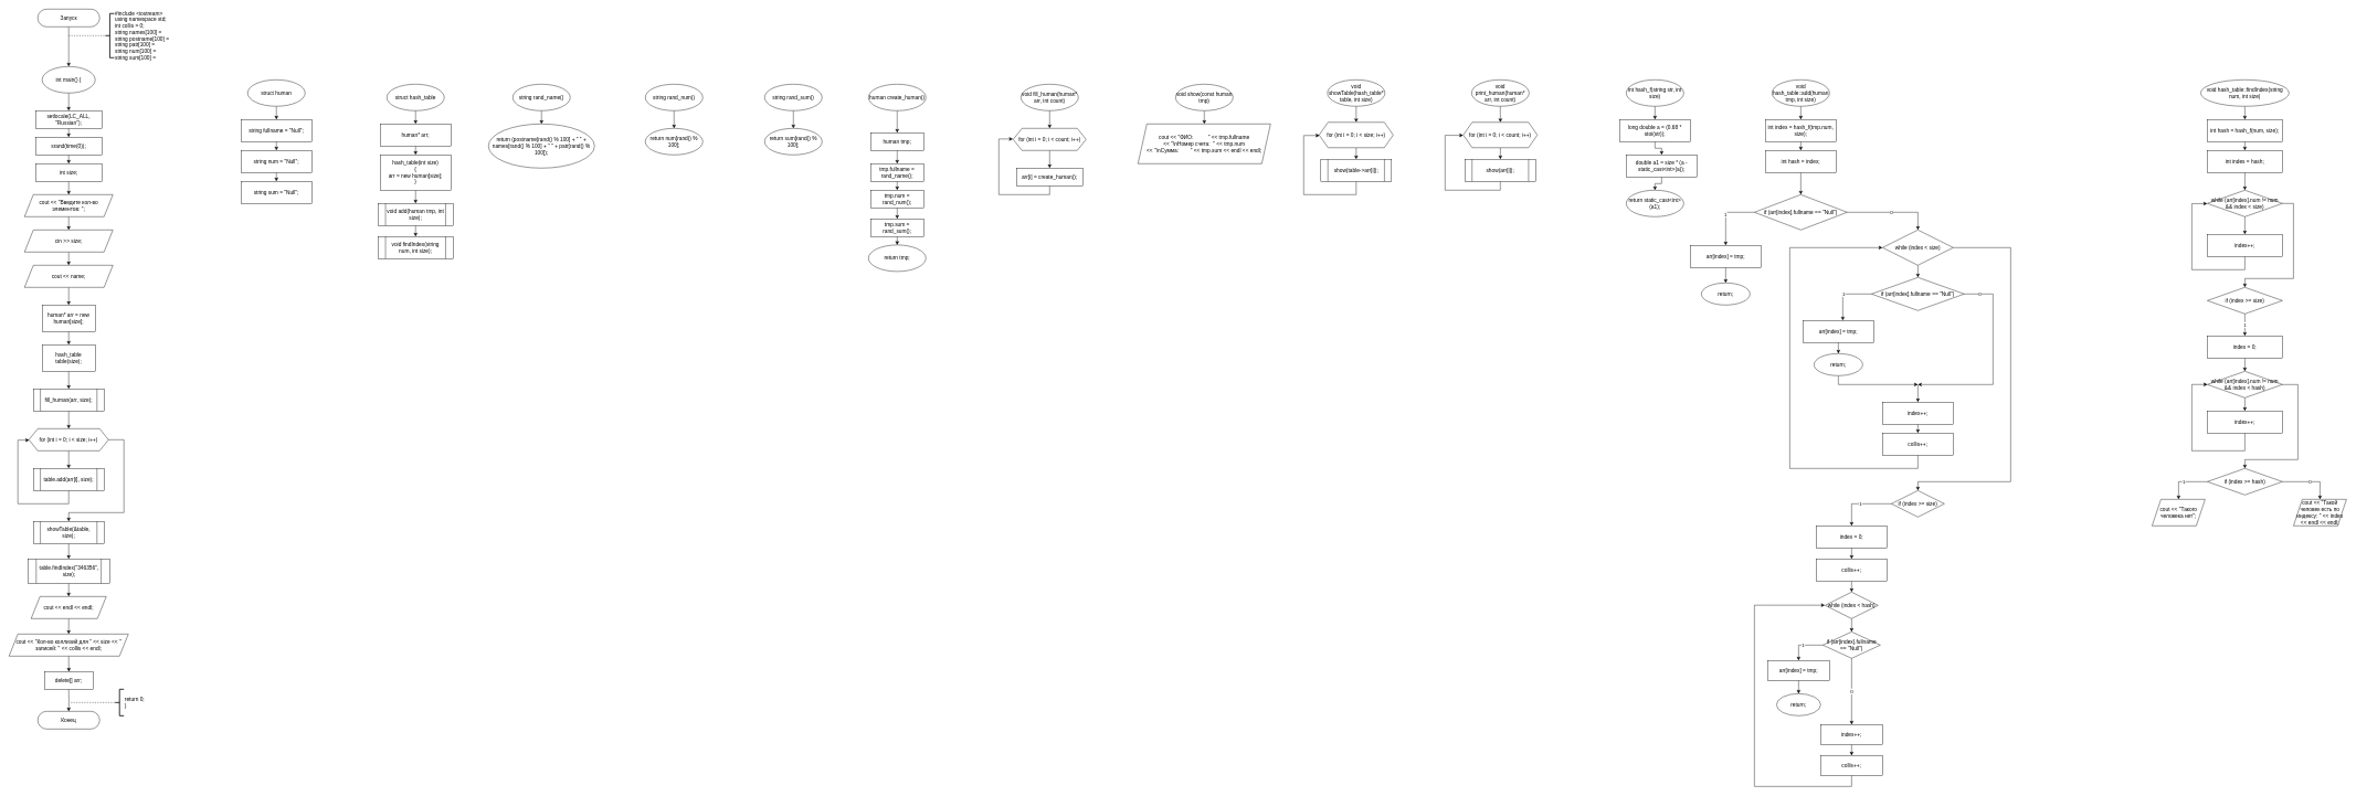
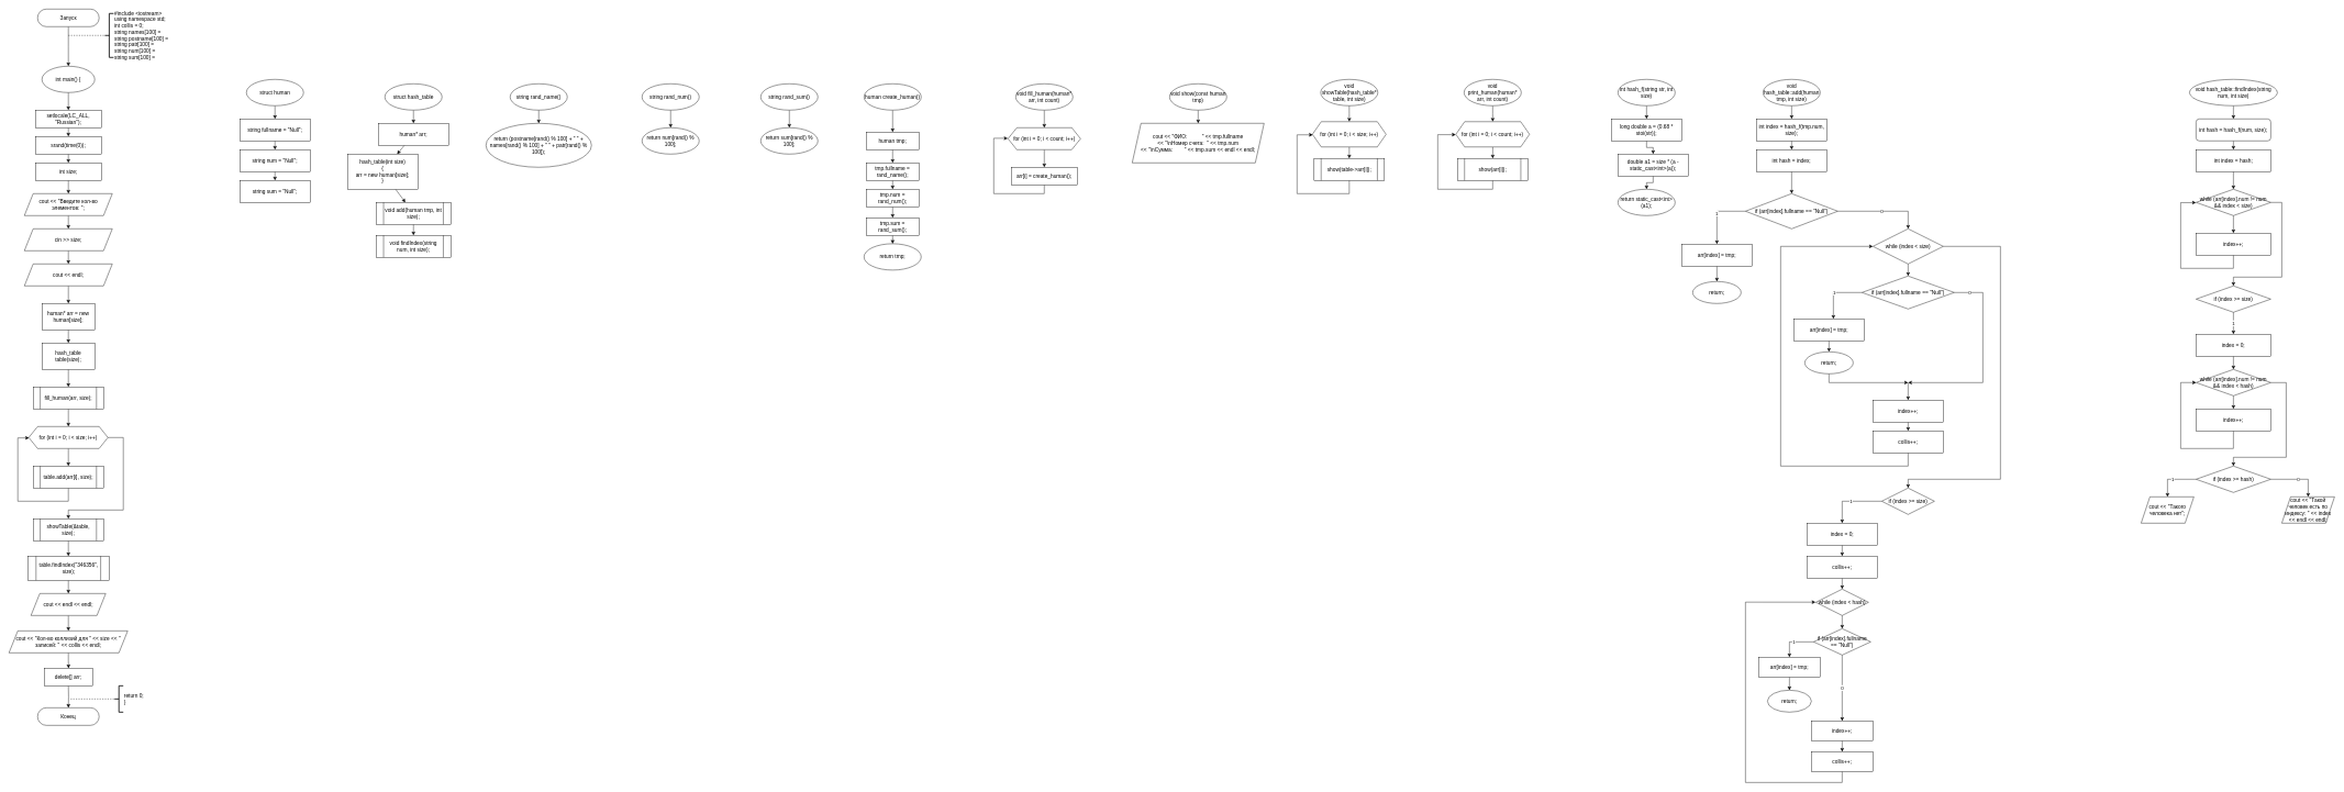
- <mxCell id="131" value="int hash = hash_f(num, size);" style="rounded=0;whiteSpace=wrap;html=1;" vertex="1" parent="1"><mxGeometry x="4995" y="270" width="170" height="50" as="geometry" /></mxCell>
+ <mxCell id="131" value="int hash = hash_f(num, size);" style="whiteSpace=wrap;html=1;rounded=1;" vertex="1" parent="1"><mxGeometry x="4995" y="270" width="170" height="50" as="geometry" /></mxCell>
- <mxCell id="31" value="&lt;div&gt;hash_table(int size)&lt;/div&gt;&lt;div&gt;&lt;span&gt;&#09;&lt;/span&gt;{&lt;/div&gt;&lt;div&gt;&lt;span&gt;&#09;&#09;&lt;/span&gt;arr = new human[size];&lt;/div&gt;&lt;div&gt;&lt;span&gt;&#09;&lt;/span&gt;}&lt;/div&gt;" style="rounded=0;whiteSpace=wrap;html=1;" vertex="1" parent="1"><mxGeometry x="860" y="350" width="160" height="80" as="geometry" /></mxCell>
+ <mxCell id="31" value="&lt;div&gt;hash_table(int size)&lt;/div&gt;&lt;div&gt;&lt;span&gt;&#09;&lt;/span&gt;{&lt;/div&gt;&lt;div&gt;&lt;span&gt;&#09;&#09;&lt;/span&gt;arr = new human[size];&lt;/div&gt;&lt;div&gt;&lt;span&gt;&#09;&lt;/span&gt;}&lt;/div&gt;" style="rounded=0;whiteSpace=wrap;html=1;" vertex="1" parent="1"><mxGeometry x="790" y="350" width="160" height="80" as="geometry" /></mxCell>
- <mxCell id="158" value="cout &amp;lt;&amp;lt; name;" style="shape=parallelogram;perimeter=parallelogramPerimeter;whiteSpace=wrap;html=1;fixedSize=1;" vertex="1" parent="1"><mxGeometry x="55" y="600" width="200" height="50" as="geometry" /></mxCell>
+ <mxCell id="158" value="cout &amp;lt;&amp;lt; endl;" style="shape=parallelogram;perimeter=parallelogramPerimeter;whiteSpace=wrap;html=1;fixedSize=1;" vertex="1" parent="1"><mxGeometry x="55" y="600" width="200" height="50" as="geometry" /></mxCell>
